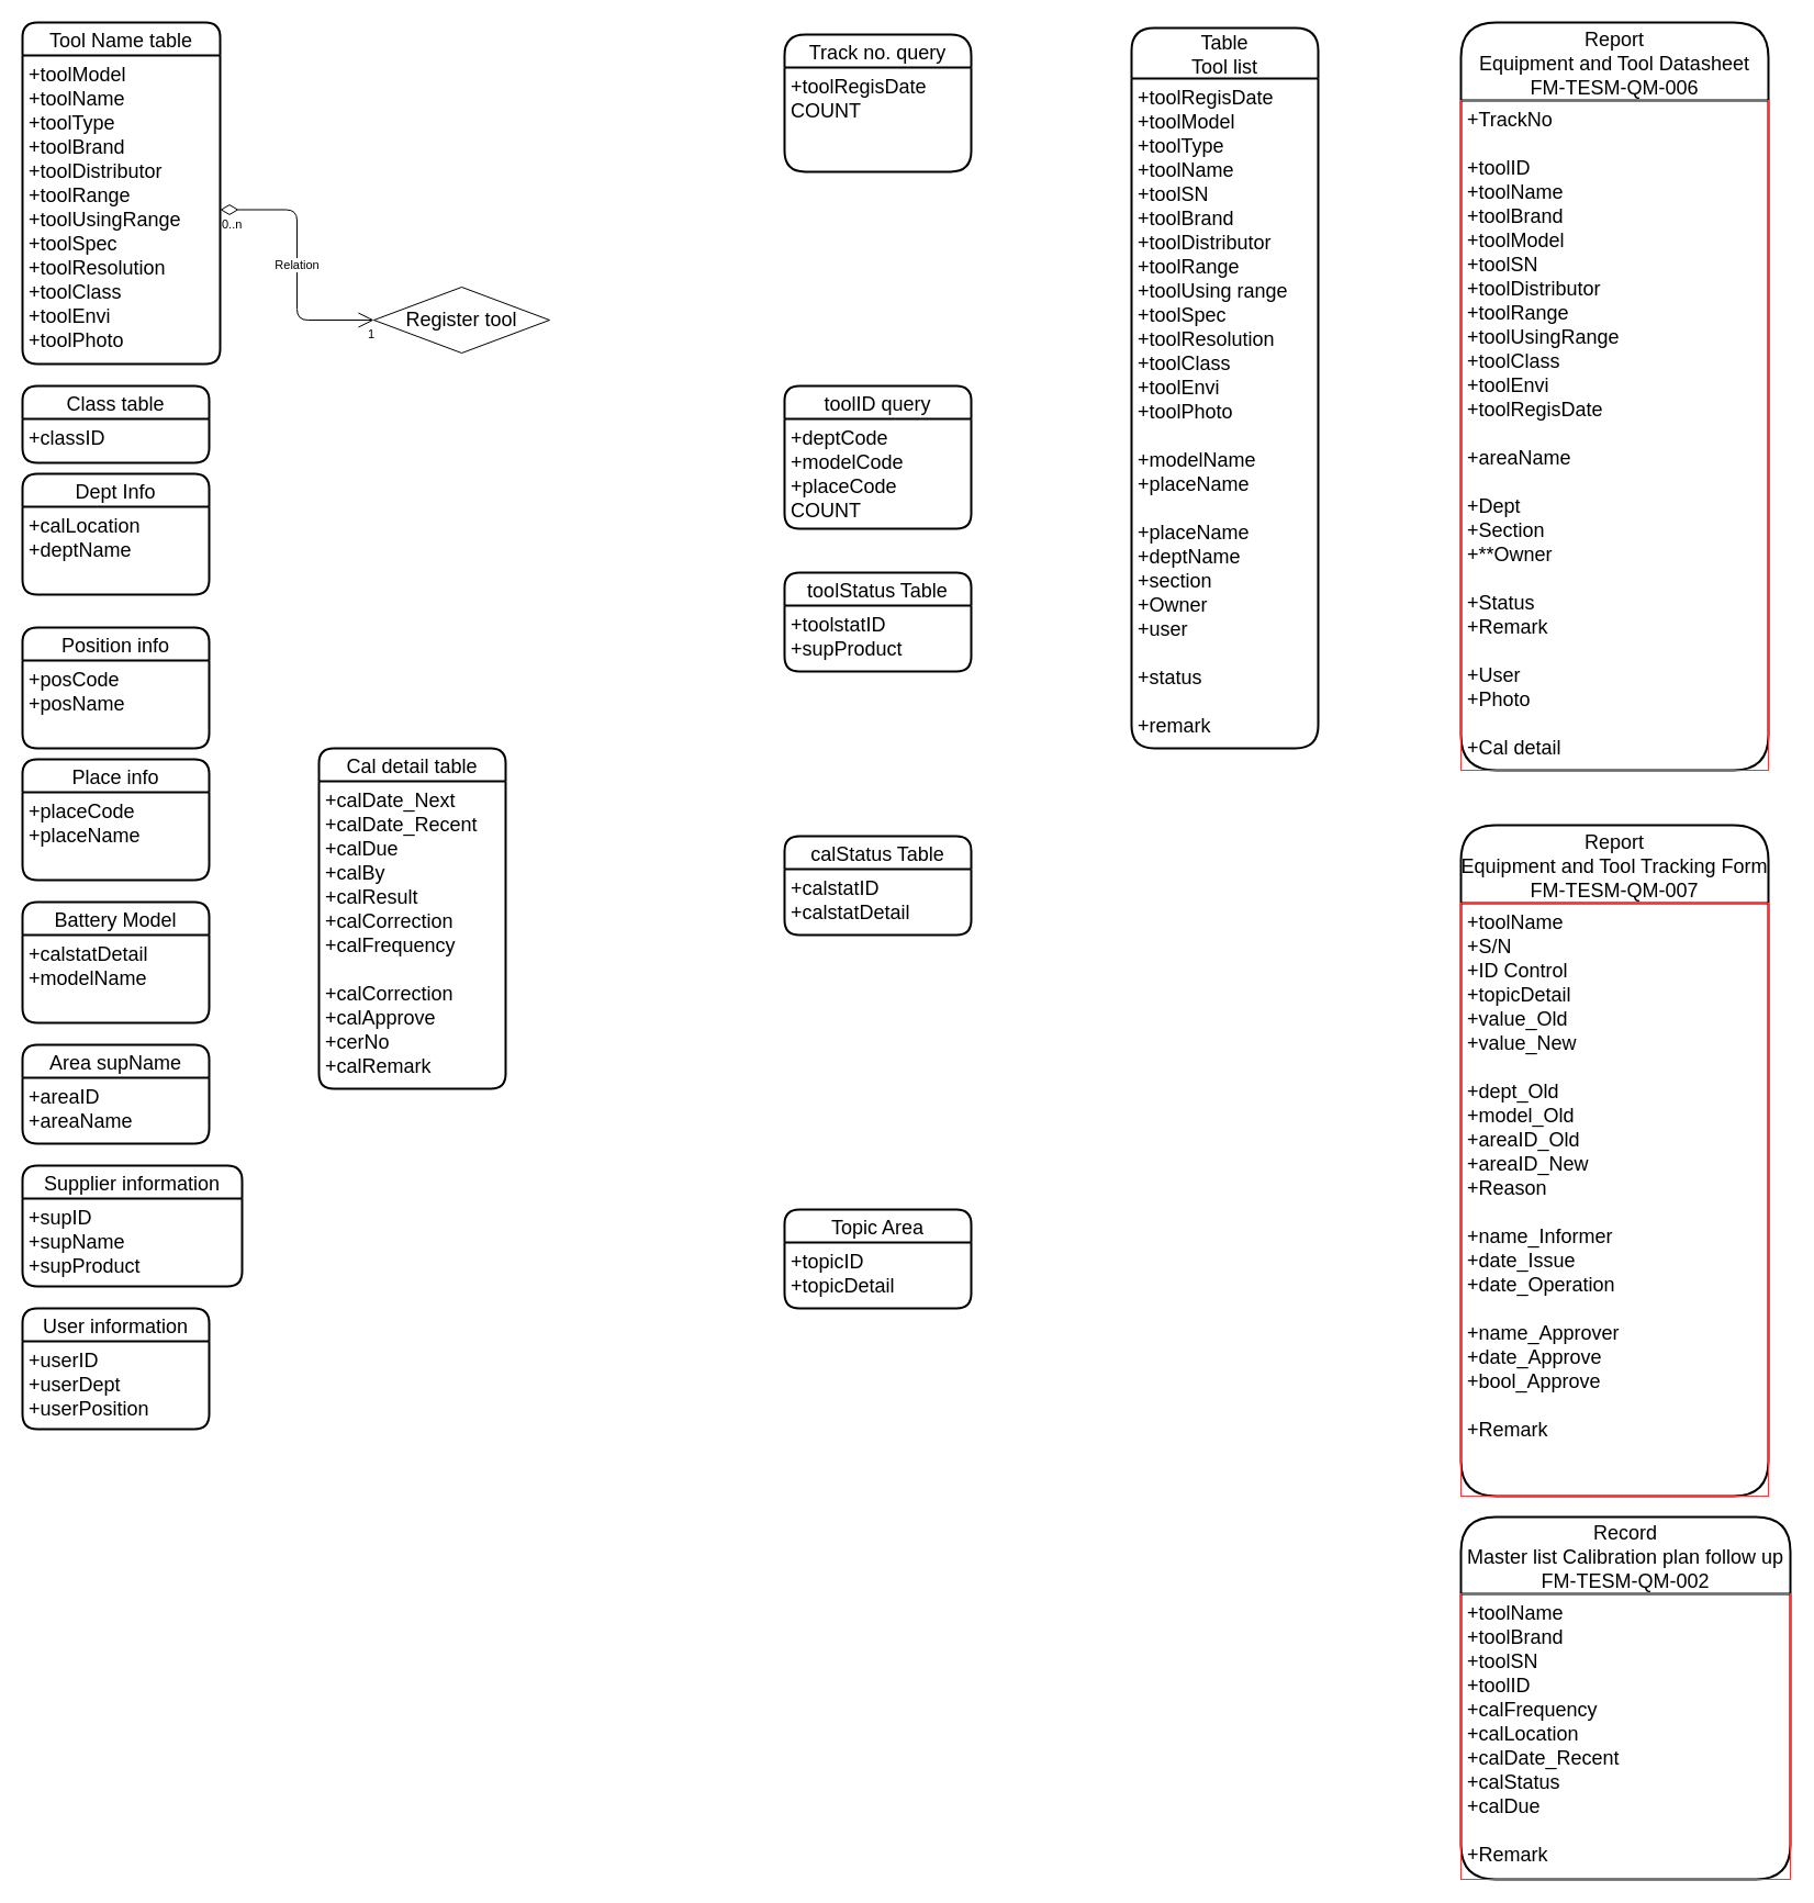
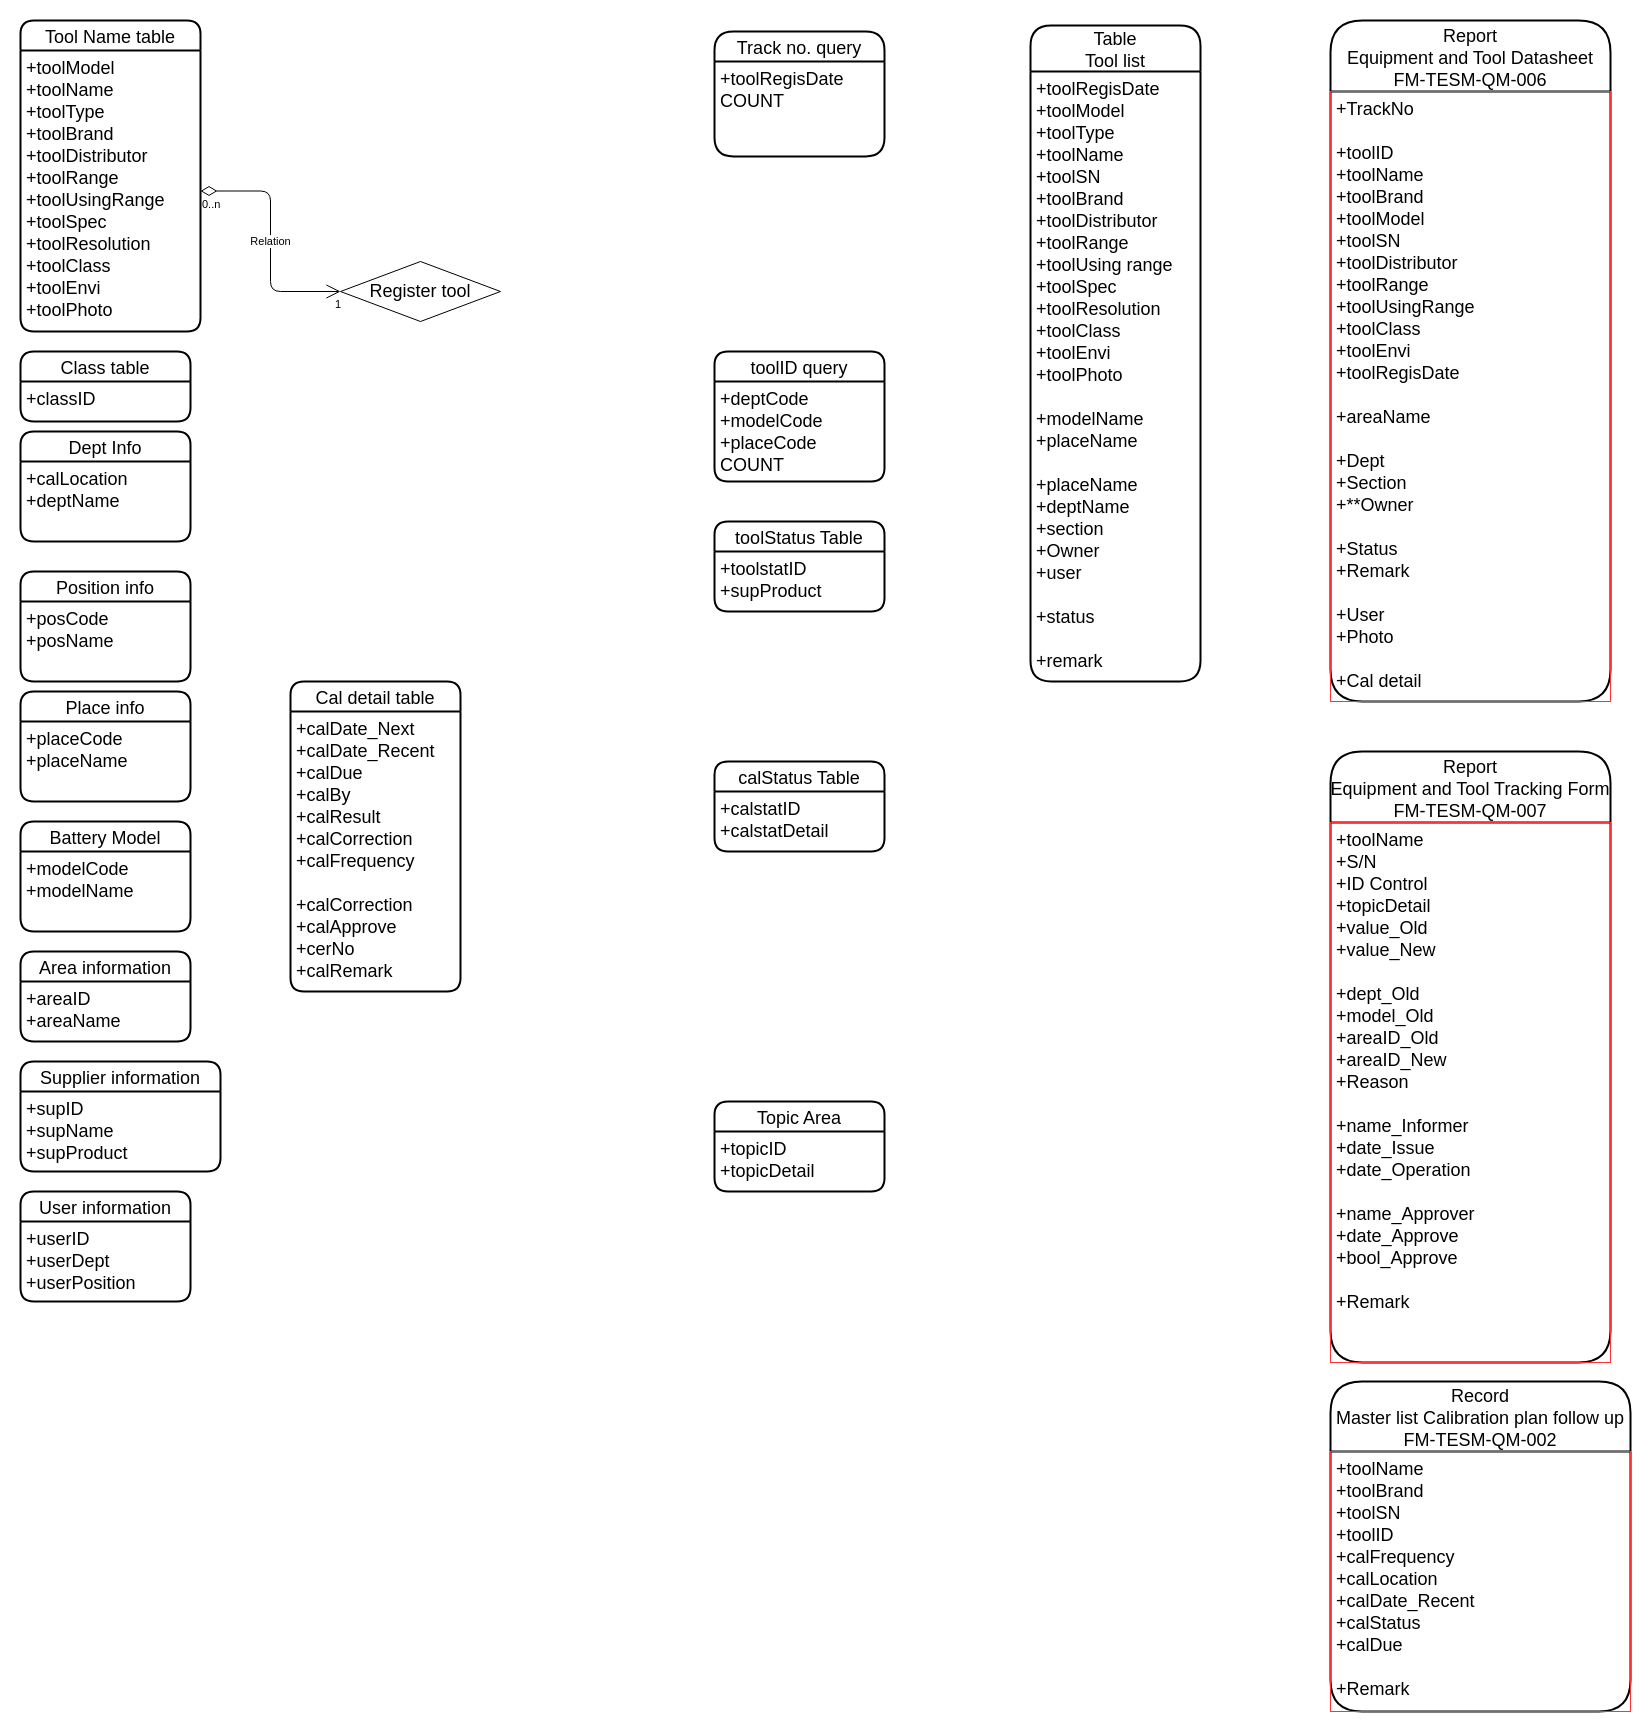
- <mxCell id="23" value="+calstatDetail&#10;+modelName" style="align=left;strokeColor=none;fillColor=none;spacingLeft=4;fontSize=18;verticalAlign=top;resizable=0;rotatable=0;part=1;" parent="22" vertex="1"><mxGeometry y="30" width="170" height="80" as="geometry" /></mxCell>
+ <mxCell id="23" value="+modelCode&#10;+modelName" style="align=left;strokeColor=none;fillColor=none;spacingLeft=4;fontSize=18;verticalAlign=top;resizable=0;rotatable=0;part=1;" parent="22" vertex="1"><mxGeometry y="30" width="170" height="80" as="geometry" /></mxCell>
- <mxCell id="8" value="Area supName" style="swimlane;childLayout=stackLayout;horizontal=1;startSize=30;horizontalStack=0;rounded=1;fontSize=18;fontStyle=0;strokeWidth=2;resizeParent=0;resizeLast=1;shadow=0;dashed=0;align=center;" parent="1" vertex="1"><mxGeometry x="20" y="951" width="170" height="90" as="geometry" /></mxCell>
+ <mxCell id="8" value="Area information" style="swimlane;childLayout=stackLayout;horizontal=1;startSize=30;horizontalStack=0;rounded=1;fontSize=18;fontStyle=0;strokeWidth=2;resizeParent=0;resizeLast=1;shadow=0;dashed=0;align=center;" parent="1" vertex="1"><mxGeometry x="20" y="951" width="170" height="90" as="geometry" /></mxCell>
